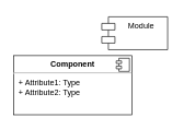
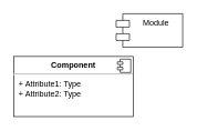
- <mxCell id="2" value="Module" style="shape=module;align=left;spacingLeft=20;align=center;verticalAlign=top;" vertex="1" parent="1"><mxGeometry x="154" y="25" width="100" height="50" as="geometry" /></mxCell>
+ <mxCell id="2" value="Module" style="shape=module;align=left;spacingLeft=20;align=center;verticalAlign=top;" vertex="1" parent="1"><mxGeometry x="174" y="20" width="100" height="50" as="geometry" /></mxCell>
